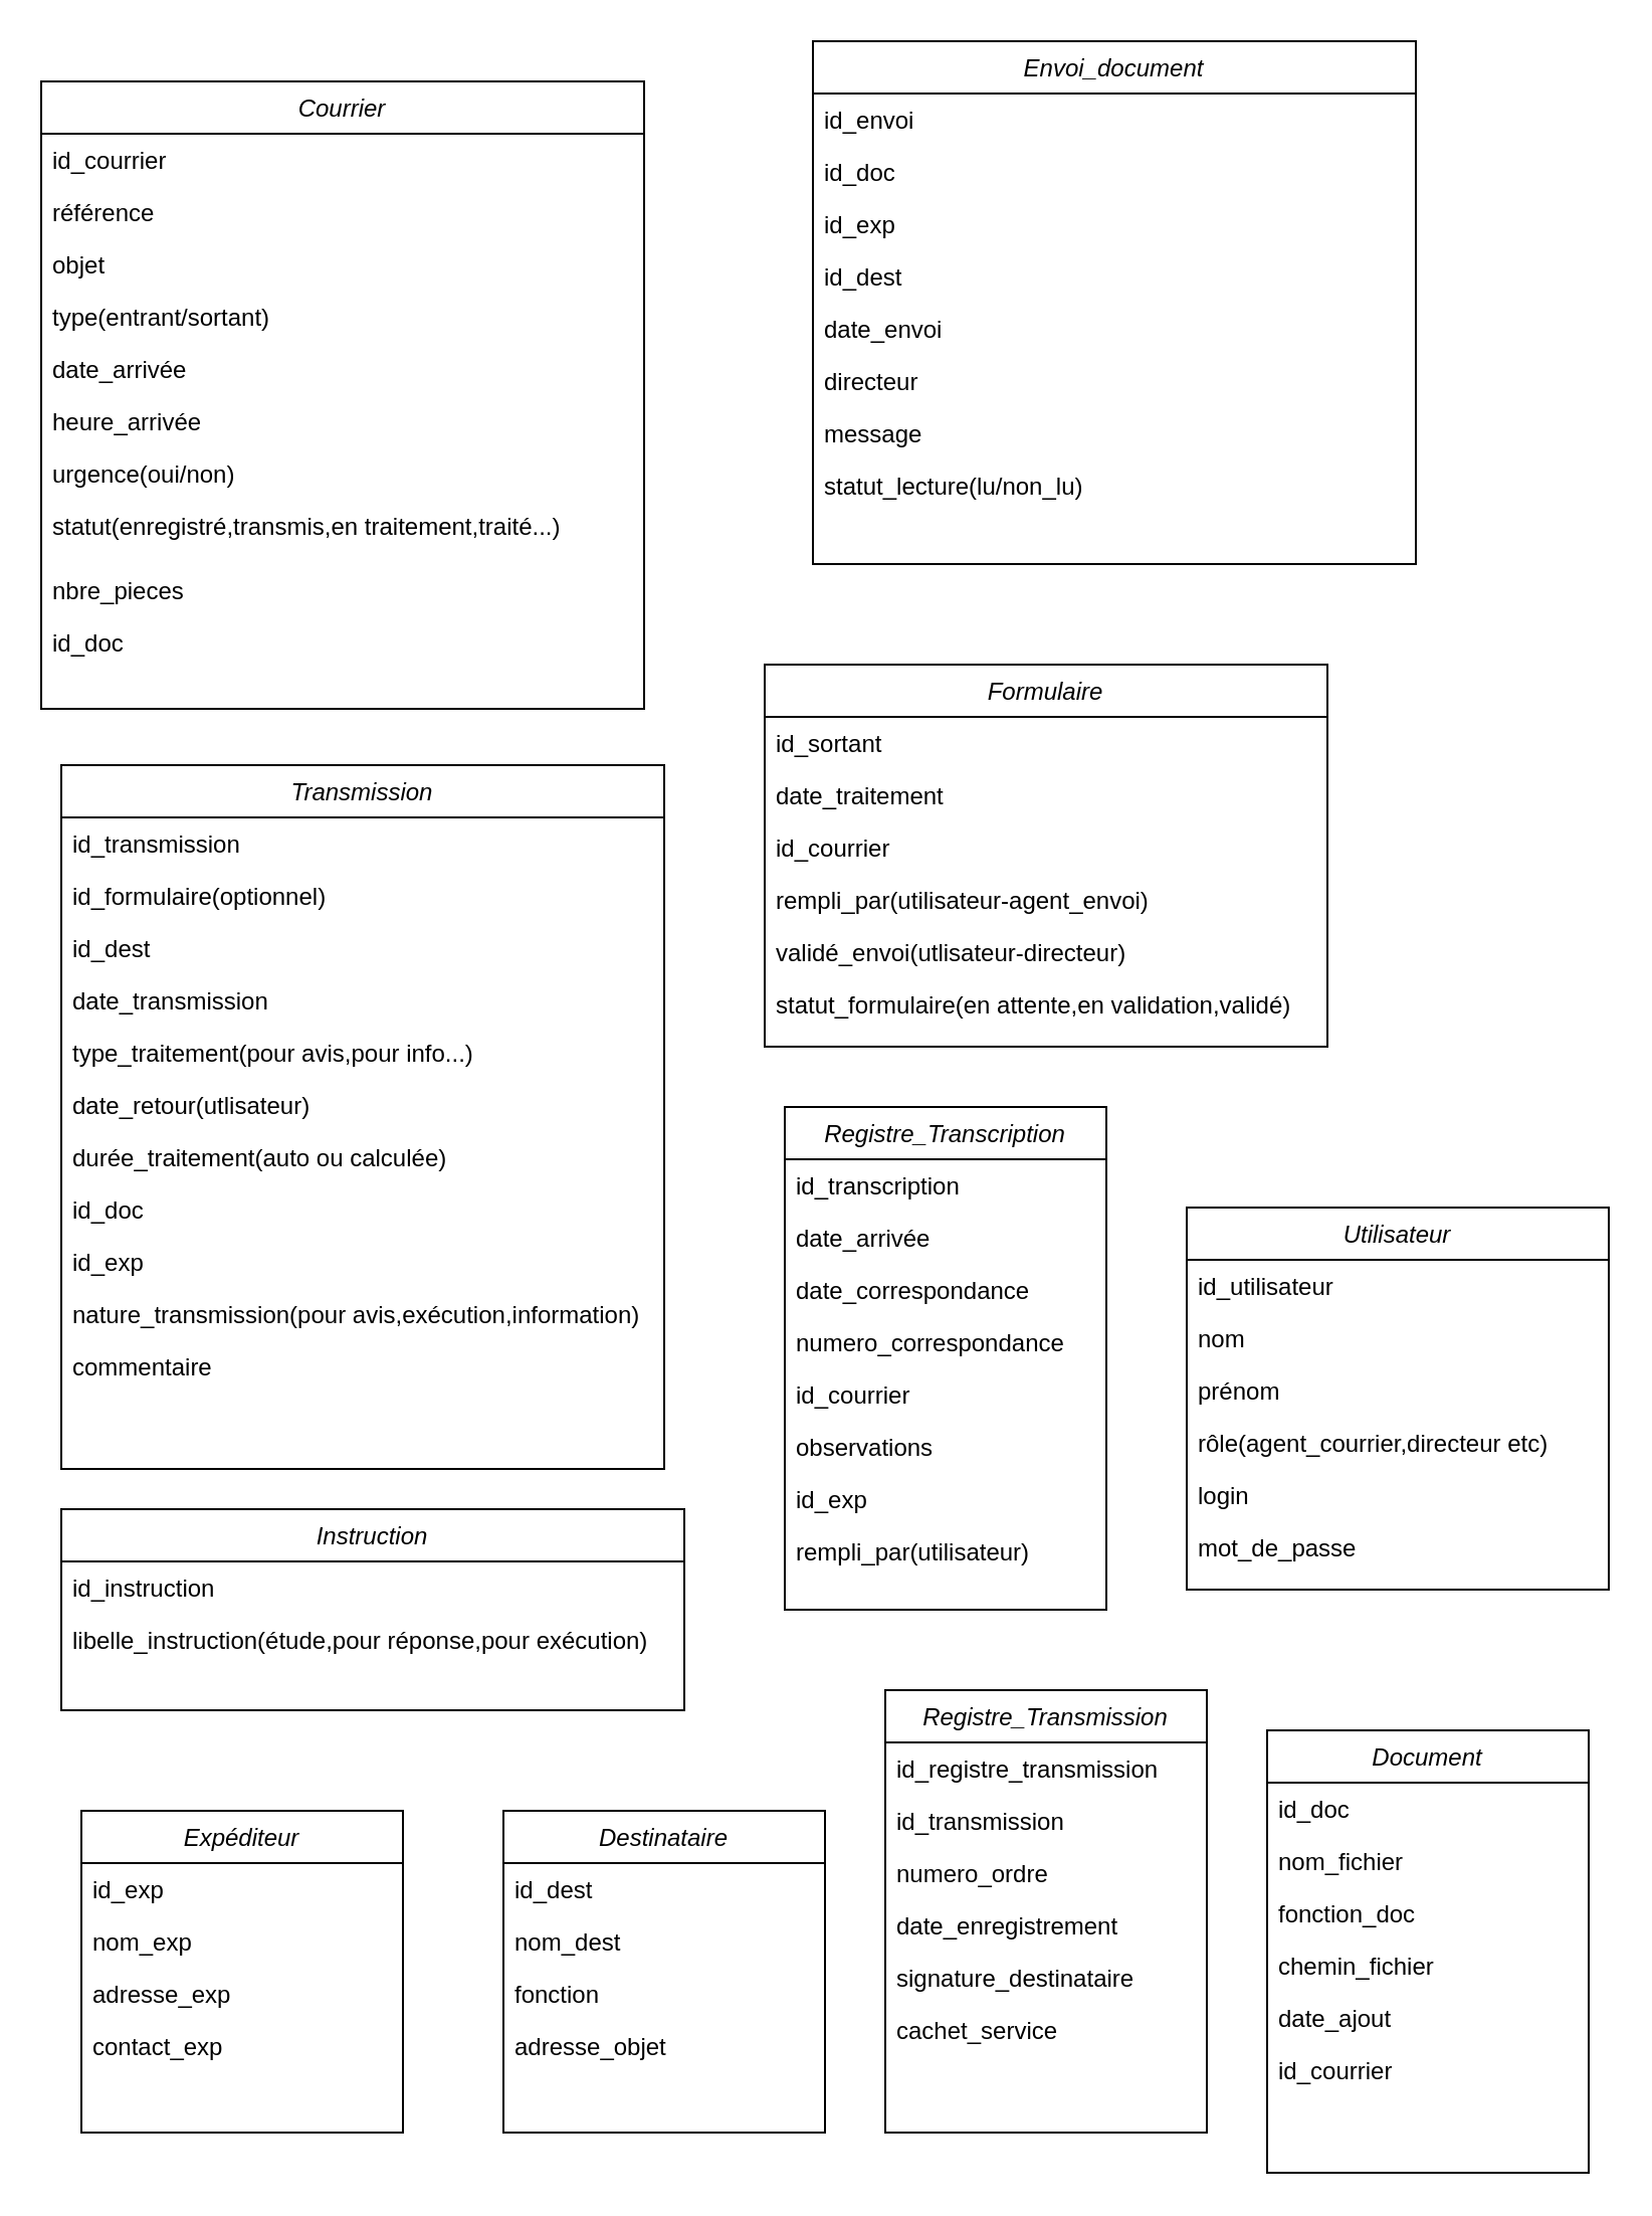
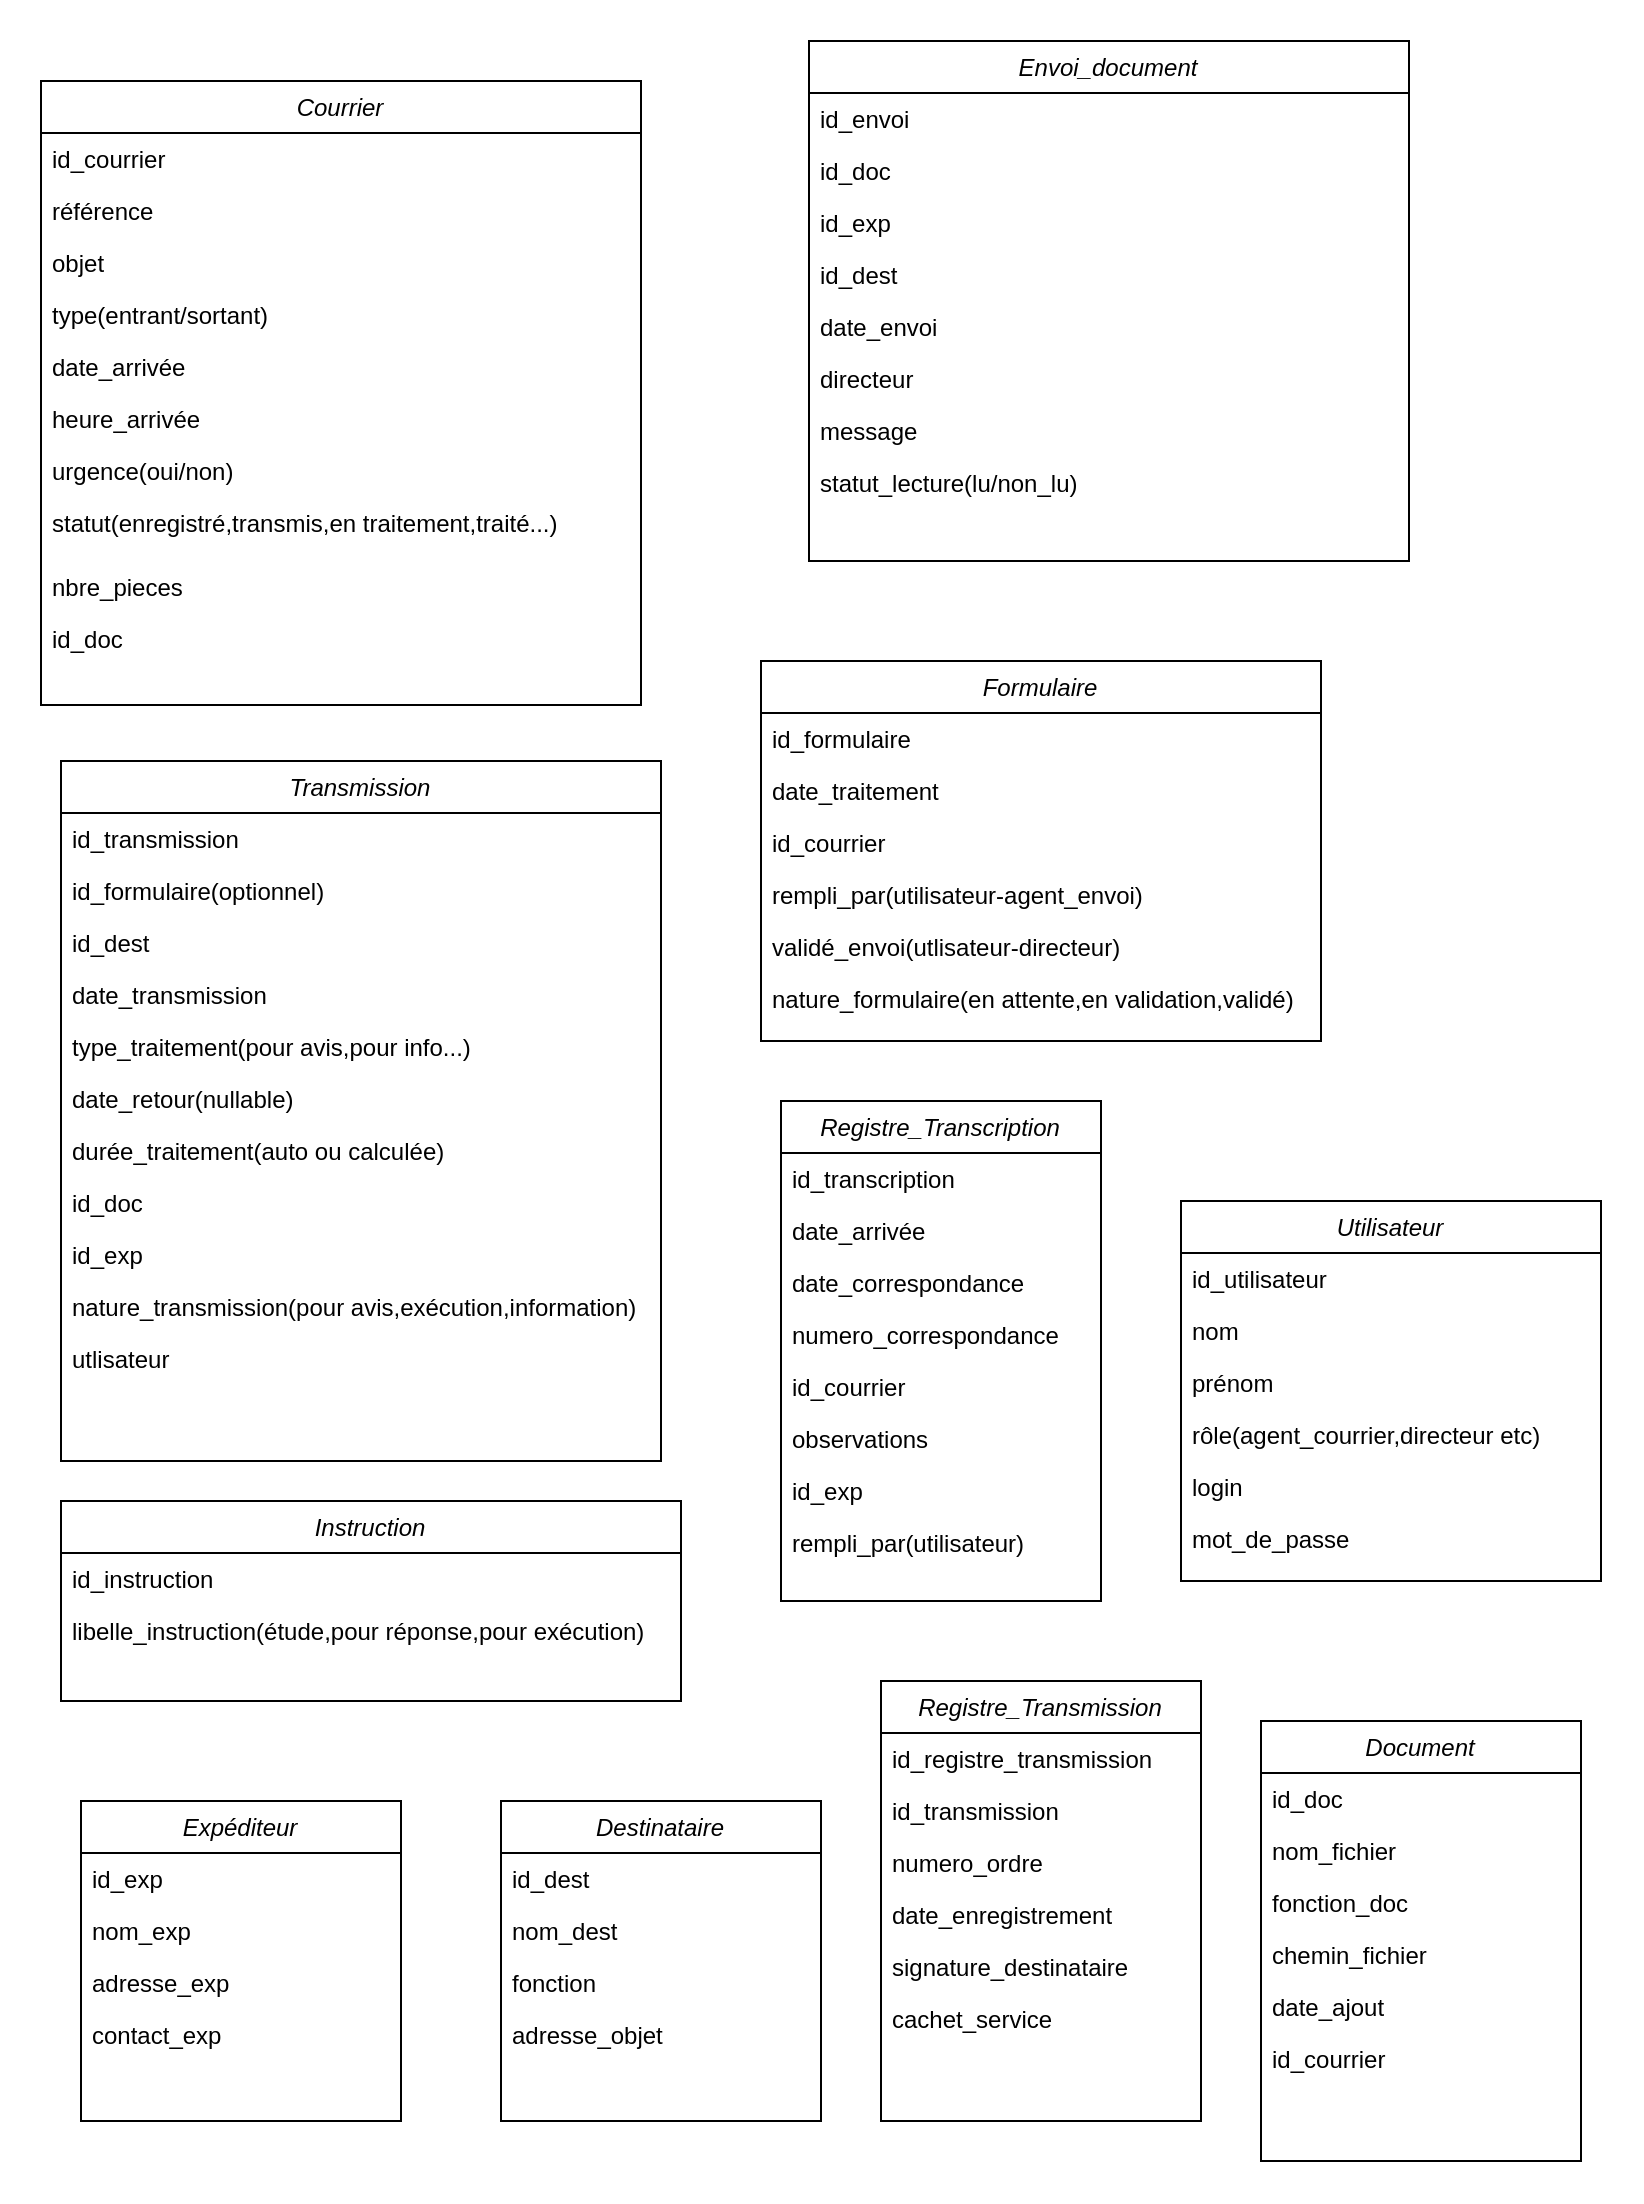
- <mxCell id="28" value="id_sortant" style="text;align=left;verticalAlign=top;spacingLeft=4;spacingRight=4;overflow=hidden;rotatable=0;points=[[0,0.5],[1,0.5]];portConstraint=eastwest;" vertex="1" parent="27"><mxGeometry y="26" width="280" height="26" as="geometry" /></mxCell>
+ <mxCell id="28" value="id_formulaire" style="text;align=left;verticalAlign=top;spacingLeft=4;spacingRight=4;overflow=hidden;rotatable=0;points=[[0,0.5],[1,0.5]];portConstraint=eastwest;" vertex="1" parent="27"><mxGeometry y="26" width="280" height="26" as="geometry" /></mxCell>
- <mxCell id="33" value="statut_formulaire(en attente,en validation,validé)" style="text;align=left;verticalAlign=top;spacingLeft=4;spacingRight=4;overflow=hidden;rotatable=0;points=[[0,0.5],[1,0.5]];portConstraint=eastwest;rounded=0;shadow=0;html=0;" vertex="1" parent="27"><mxGeometry y="156" width="280" height="26" as="geometry" /></mxCell>
+ <mxCell id="33" value="nature_formulaire(en attente,en validation,validé)" style="text;align=left;verticalAlign=top;spacingLeft=4;spacingRight=4;overflow=hidden;rotatable=0;points=[[0,0.5],[1,0.5]];portConstraint=eastwest;rounded=0;shadow=0;html=0;" vertex="1" parent="27"><mxGeometry y="156" width="280" height="26" as="geometry" /></mxCell>
- <mxCell id="56" value="date_retour(utlisateur)" style="text;align=left;verticalAlign=top;spacingLeft=4;spacingRight=4;overflow=hidden;rotatable=0;points=[[0,0.5],[1,0.5]];portConstraint=eastwest;rounded=0;shadow=0;html=0;" vertex="1" parent="50"><mxGeometry y="156" width="300" height="26" as="geometry" /></mxCell>
+ <mxCell id="56" value="date_retour(nullable)" style="text;align=left;verticalAlign=top;spacingLeft=4;spacingRight=4;overflow=hidden;rotatable=0;points=[[0,0.5],[1,0.5]];portConstraint=eastwest;rounded=0;shadow=0;html=0;" vertex="1" parent="50"><mxGeometry y="156" width="300" height="26" as="geometry" /></mxCell>
- <mxCell id="61" value="commentaire" style="text;align=left;verticalAlign=top;spacingLeft=4;spacingRight=4;overflow=hidden;rotatable=0;points=[[0,0.5],[1,0.5]];portConstraint=eastwest;" vertex="1" parent="50"><mxGeometry y="286" width="300" height="26" as="geometry" /></mxCell>
+ <mxCell id="61" value="utlisateur" style="text;align=left;verticalAlign=top;spacingLeft=4;spacingRight=4;overflow=hidden;rotatable=0;points=[[0,0.5],[1,0.5]];portConstraint=eastwest;" vertex="1" parent="50"><mxGeometry y="286" width="300" height="26" as="geometry" /></mxCell>
